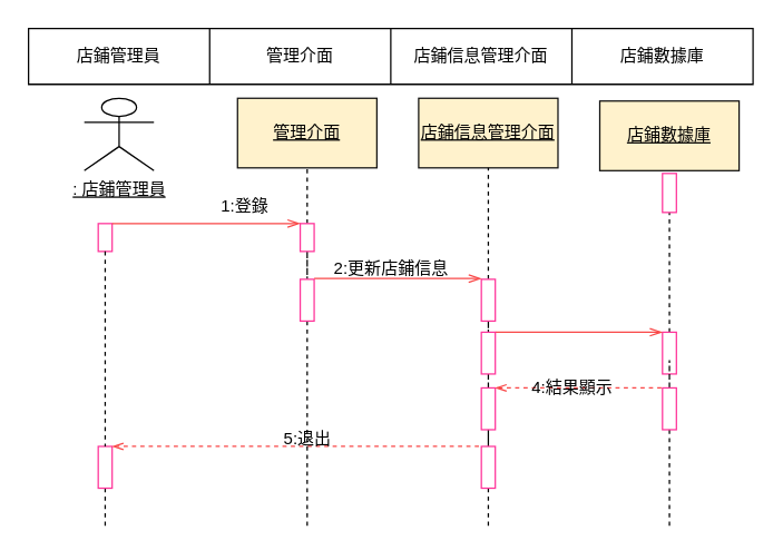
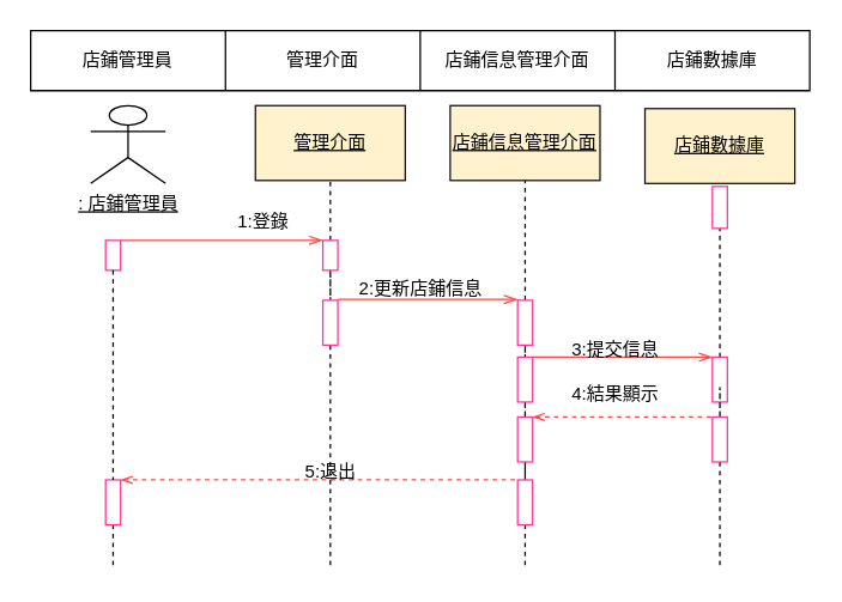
+ <mxCell id="41" value="3:提交信息" style="text;html=1;align=center;verticalAlign=middle;resizable=0;points=[];autosize=1;strokeColor=none;fillColor=none;" parent="1" vertex="1"><mxGeometry x="370" y="218" width="80" height="30" as="geometry" /></mxCell>
- <mxCell id="40" value="4:結果顯示" style="text;html=1;align=center;verticalAlign=middle;resizable=0;points=[];autosize=1;strokeColor=none;fillColor=none;" parent="1" vertex="1"><mxGeometry x="370" y="263" width="80" height="30" as="geometry" /></mxCell>
+ <mxCell id="40" value="4:結果顯示" style="text;html=1;align=center;verticalAlign=middle;resizable=0;points=[];autosize=1;strokeColor=none;fillColor=none;" parent="1" vertex="1"><mxGeometry x="370" y="248" width="80" height="30" as="geometry" /></mxCell>
